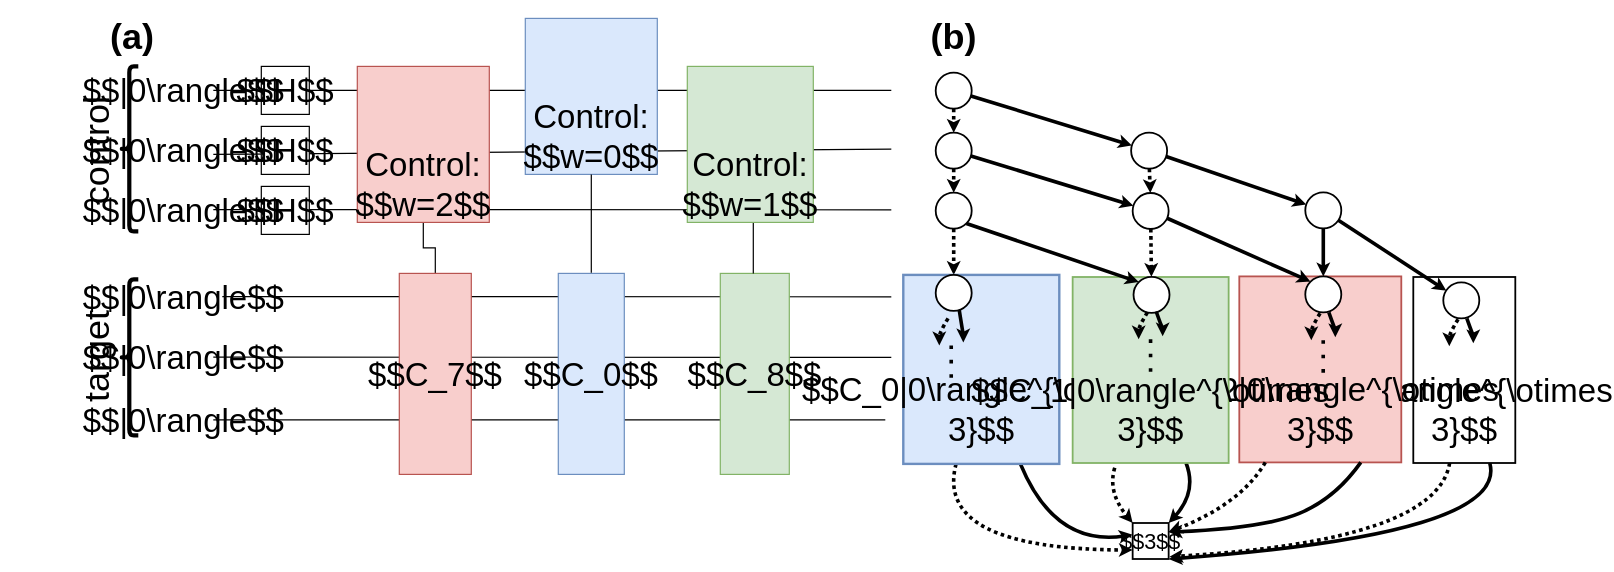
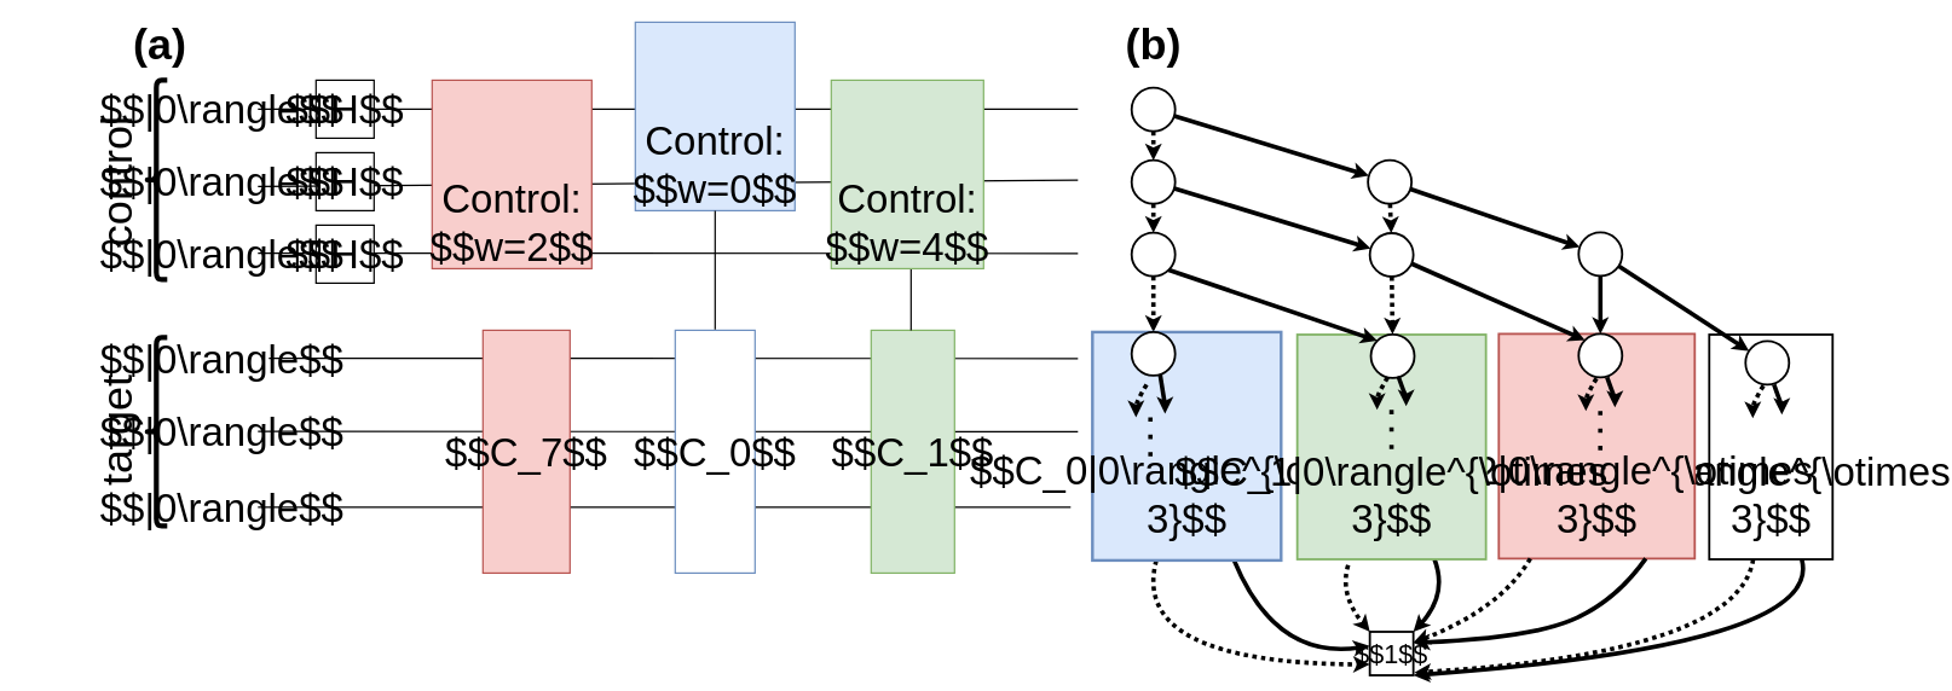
- <mxCell id="38" value="&lt;span style=&quot;font-size: 55px&quot;&gt;&lt;br&gt;&lt;br&gt;Control:&lt;br&gt;$$w=1$$&lt;br&gt;&lt;/span&gt;" style="rounded=0;whiteSpace=wrap;html=1;strokeWidth=2;fontSize=36;fillColor=#d5e8d4;strokeColor=#82b366;" parent="1" vertex="1"><mxGeometry x="1145" y="110" width="210" height="260" as="geometry" /></mxCell>
+ <mxCell id="38" value="&lt;span style=&quot;font-size: 55px&quot;&gt;&lt;br&gt;&lt;br&gt;Control:&lt;br&gt;$$w=4$$&lt;br&gt;&lt;/span&gt;" style="rounded=0;whiteSpace=wrap;html=1;strokeWidth=2;fontSize=36;fillColor=#d5e8d4;strokeColor=#82b366;" parent="1" vertex="1"><mxGeometry x="1145" y="110" width="210" height="260" as="geometry" /></mxCell>
- <mxCell id="12" style="edgeStyle=orthogonalEdgeStyle;rounded=0;orthogonalLoop=1;jettySize=auto;html=1;endArrow=none;endFill=0;strokeWidth=2;" parent="1" source="13" target="35" edge="1"><mxGeometry relative="1" as="geometry"><mxPoint x="654.58" y="410" as="targetPoint" /><mxPoint x="654.58" y="370" as="sourcePoint" /></mxGeometry></mxCell>
- <mxCell id="37" value="&lt;font style=&quot;font-size: 55px&quot;&gt;$$C_0$$&lt;/font&gt;" style="rounded=0;whiteSpace=wrap;html=1;strokeWidth=2;fontSize=36;fillColor=#dae8fc;strokeColor=#6c8ebf;" parent="1" vertex="1"><mxGeometry x="930" y="455" width="110" height="335" as="geometry" /></mxCell>
+ <mxCell id="37" value="&lt;font style=&quot;font-size: 55px&quot;&gt;$$C_0$$&lt;/font&gt;" style="rounded=0;whiteSpace=wrap;html=1;strokeWidth=2;fontSize=36;fillColor=#ffffff;strokeColor=#6c8ebf;" parent="1" vertex="1"><mxGeometry x="930" y="455" width="110" height="335" as="geometry" /></mxCell>
- <mxCell id="39" value="&lt;font style=&quot;font-size: 55px&quot;&gt;$$C_8$$&lt;/font&gt;" style="rounded=0;whiteSpace=wrap;html=1;strokeWidth=2;fontSize=36;fillColor=#d5e8d4;strokeColor=#82b366;" parent="1" vertex="1"><mxGeometry x="1200" y="455" width="115" height="335" as="geometry" /></mxCell>
+ <mxCell id="39" value="&lt;font style=&quot;font-size: 55px&quot;&gt;$$C_1$$&lt;/font&gt;" style="rounded=0;whiteSpace=wrap;html=1;strokeWidth=2;fontSize=36;fillColor=#d5e8d4;strokeColor=#82b366;" parent="1" vertex="1"><mxGeometry x="1200" y="455" width="115" height="335" as="geometry" /></mxCell>
- <mxCell id="77" value="$$3$$" style="rounded=0;whiteSpace=wrap;html=1;strokeWidth=3;fontSize=36;" parent="1" vertex="1"><mxGeometry x="1887.25" y="871" width="60" height="60" as="geometry" /></mxCell>
+ <mxCell id="77" value="$$1$$" style="rounded=0;whiteSpace=wrap;html=1;strokeWidth=3;fontSize=36;" parent="1" vertex="1"><mxGeometry x="1887.25" y="871" width="60" height="60" as="geometry" /></mxCell>
